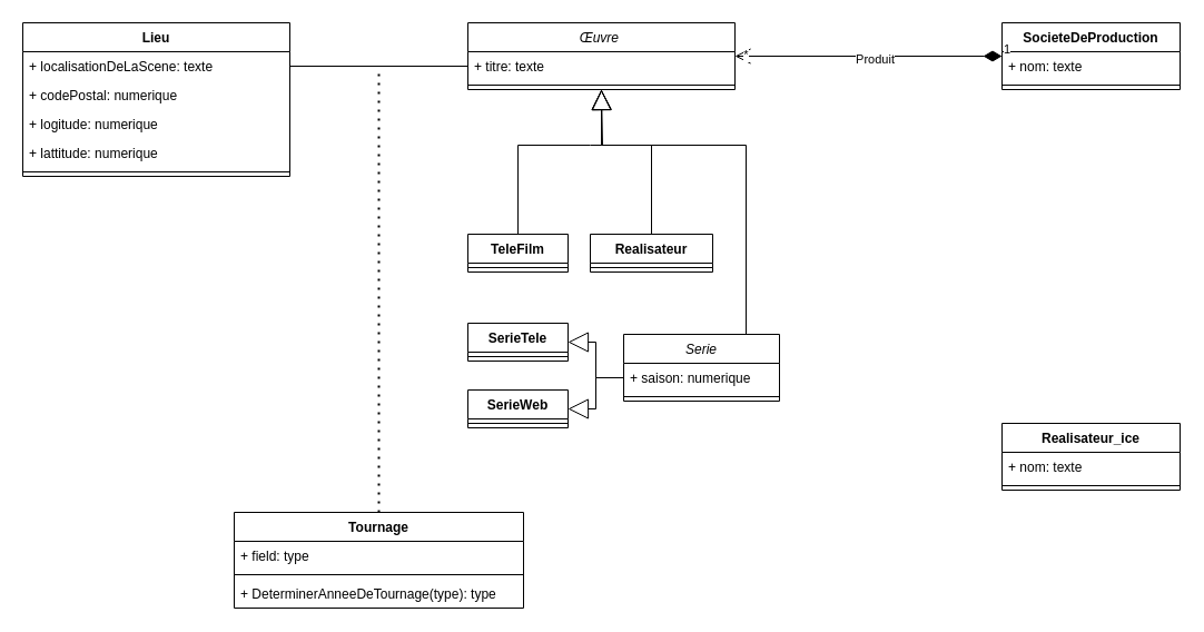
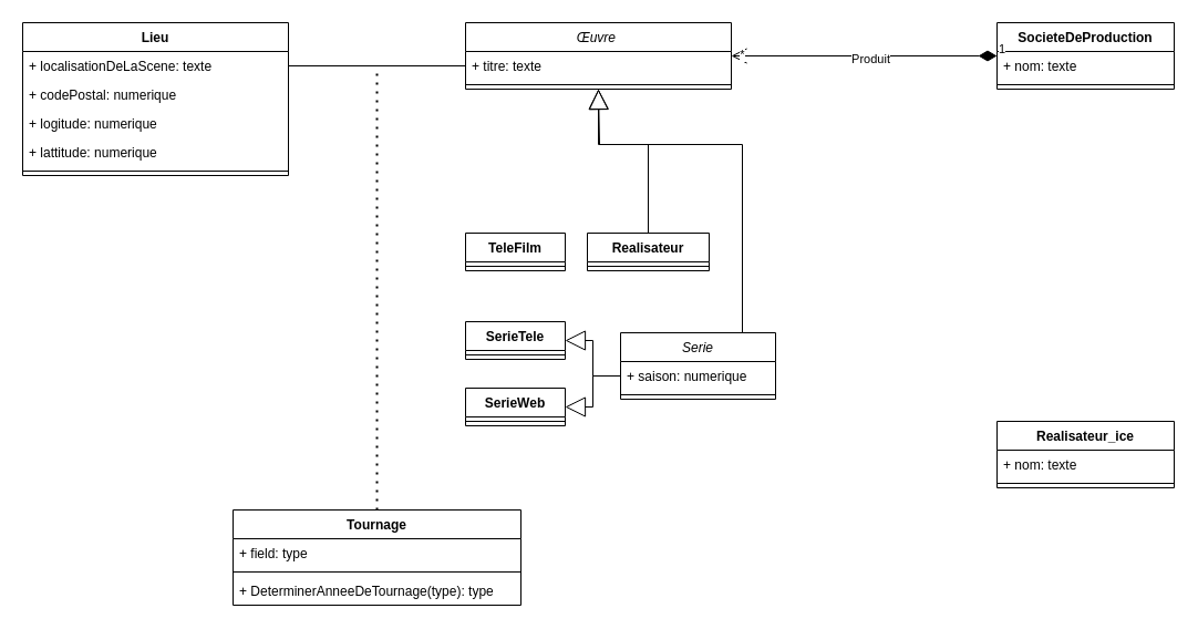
- <mxCell id="32" value="" style="endArrow=block;endSize=16;endFill=0;html=1;rounded=0;exitX=0.5;exitY=0;exitDx=0;exitDy=0;entryX=0.5;entryY=1;entryDx=0;entryDy=0;curved=0;" edge="1" parent="1" source="17" target="29"><mxGeometry width="160" relative="1" as="geometry"><mxPoint x="430" y="300" as="sourcePoint" /><mxPoint x="590" y="300" as="targetPoint" /><Array as="points"><mxPoint x="465" y="130" /><mxPoint x="530" y="130" /><mxPoint x="540" y="130" /></Array></mxGeometry></mxCell>
